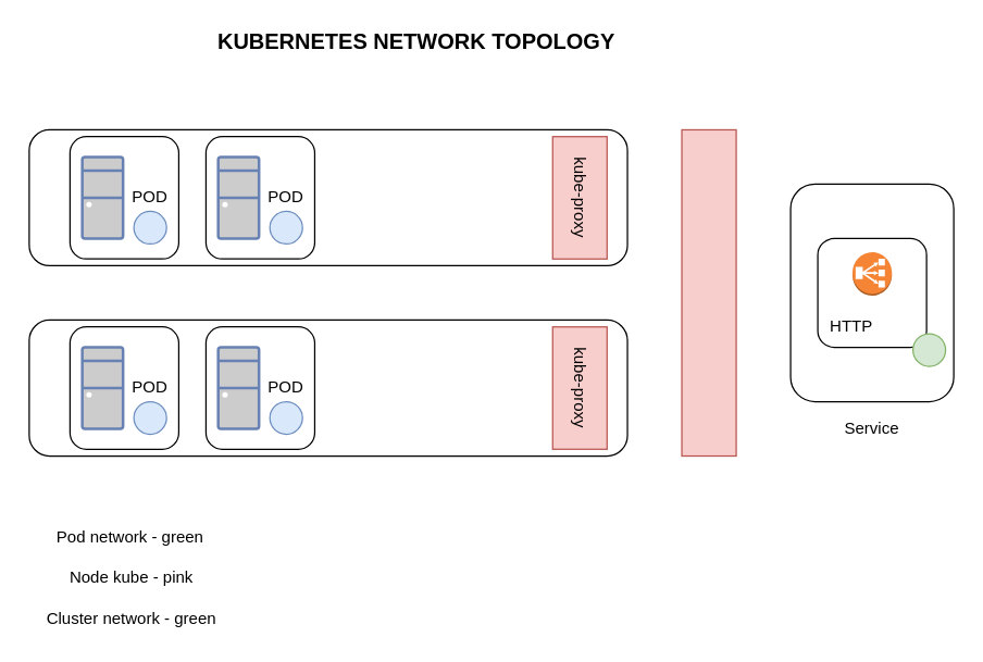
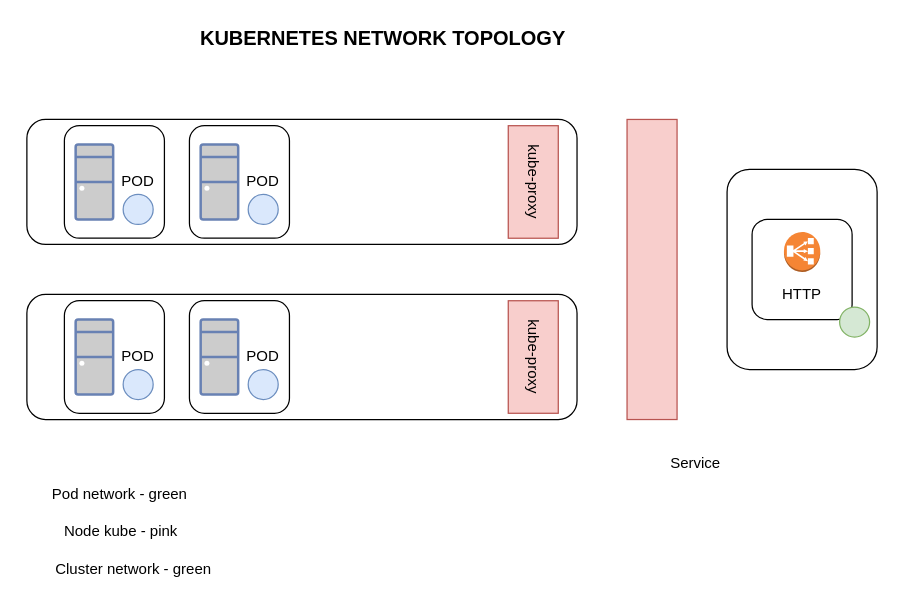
- <mxCell id="29" value="HTTP" style="text;html=1;strokeColor=none;fillColor=none;align=center;verticalAlign=middle;whiteSpace=wrap;rounded=0;" parent="1" vertex="1"><mxGeometry x="606" y="230" width="40" height="20" as="geometry" /></mxCell>
+ <mxCell id="29" value="HTTP" style="text;html=1;strokeColor=none;fillColor=none;align=center;verticalAlign=middle;whiteSpace=wrap;rounded=0;" parent="1" vertex="1"><mxGeometry x="621" y="225" width="40" height="20" as="geometry" /></mxCell>
- <mxCell id="26" value="Service" style="text;html=1;strokeColor=none;fillColor=none;align=center;verticalAlign=middle;whiteSpace=wrap;rounded=0;" parent="1" vertex="1"><mxGeometry x="621" y="305" width="40" height="20" as="geometry" /></mxCell>
+ <mxCell id="26" value="Service" style="text;html=1;strokeColor=none;fillColor=none;align=center;verticalAlign=middle;whiteSpace=wrap;rounded=0;" parent="1" vertex="1"><mxGeometry x="536" y="360" width="40" height="20" as="geometry" /></mxCell>
- <mxCell id="33" value="Cluster network - green" style="text;html=1;strokeColor=none;fillColor=none;align=center;verticalAlign=middle;whiteSpace=wrap;rounded=0;" parent="1" vertex="1"><mxGeometry x="21" y="445" width="151" height="20" as="geometry" /></mxCell>
+ <mxCell id="33" value="Cluster network - green" style="text;html=1;strokeColor=none;fillColor=none;align=center;verticalAlign=middle;whiteSpace=wrap;rounded=0;" parent="1" vertex="1"><mxGeometry x="31" y="445" width="151" height="20" as="geometry" /></mxCell>
